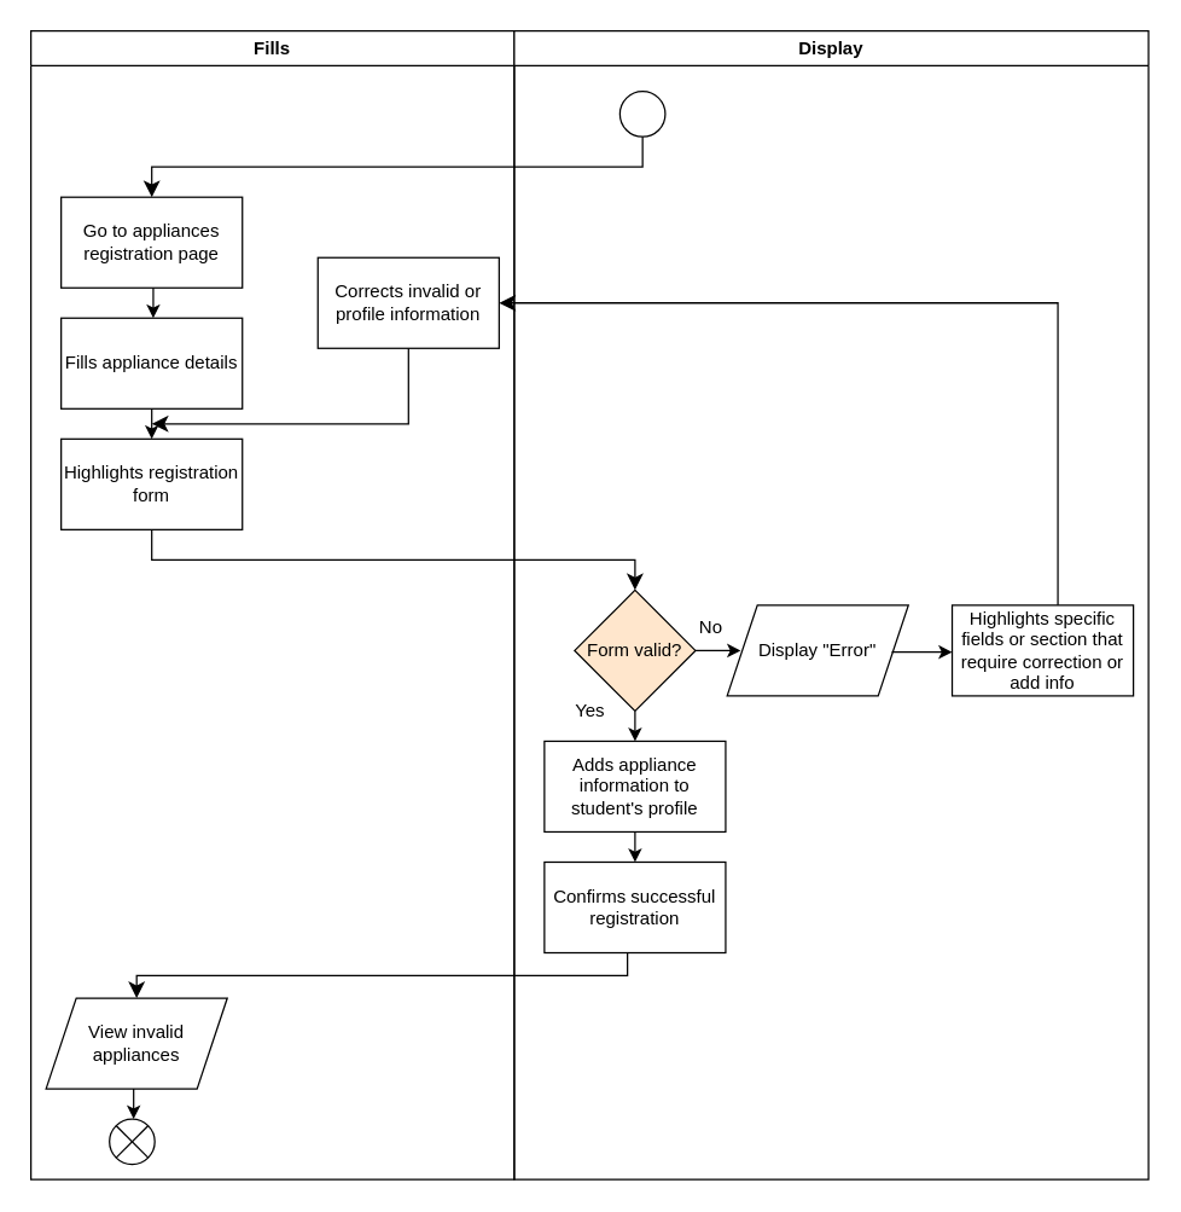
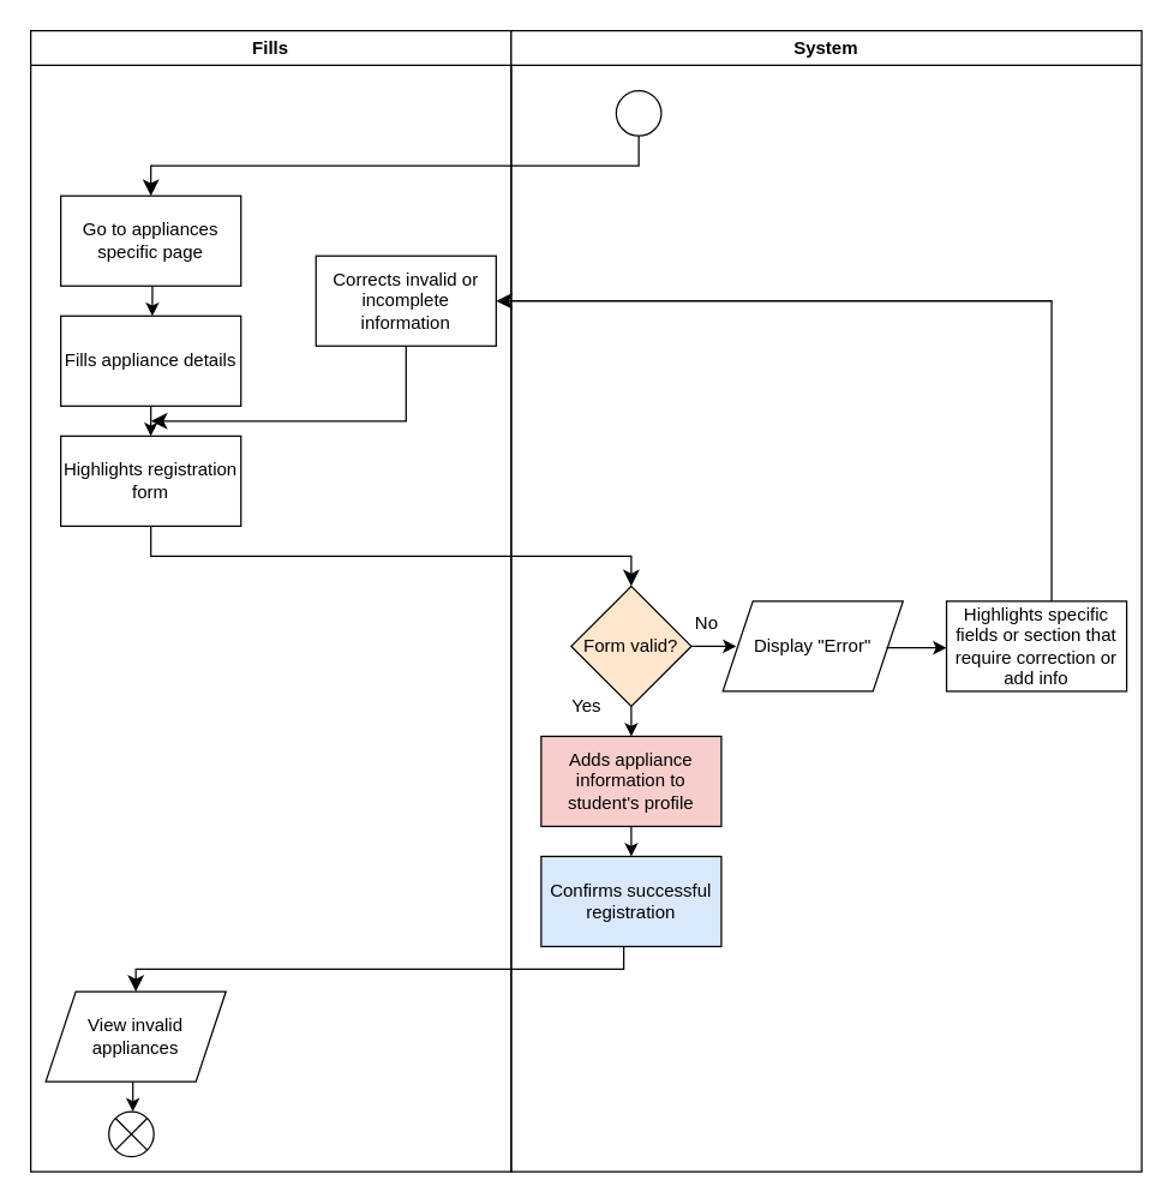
- <mxCell id="29" value="Display" style="swimlane;whiteSpace=wrap;html=1;" parent="1" vertex="1"><mxGeometry x="340" y="20" width="420" height="760" as="geometry" /></mxCell>
+ <mxCell id="29" value="System" style="swimlane;whiteSpace=wrap;html=1;" parent="1" vertex="1"><mxGeometry x="340" y="20" width="420" height="760" as="geometry" /></mxCell>
- <mxCell id="4" value="Go to appliances registration page" style="rounded=0;whiteSpace=wrap;html=1;" parent="1" vertex="1"><mxGeometry x="40" y="130" width="120" height="60" as="geometry" /></mxCell>
+ <mxCell id="4" value="Go to appliances specific page" style="rounded=0;whiteSpace=wrap;html=1;" parent="1" vertex="1"><mxGeometry x="40" y="130" width="120" height="60" as="geometry" /></mxCell>
- <mxCell id="26" value="Corrects invalid or profile information" style="rounded=0;whiteSpace=wrap;html=1;" parent="1" vertex="1"><mxGeometry x="210" y="170" width="120" height="60" as="geometry" /></mxCell>
+ <mxCell id="26" value="Corrects invalid or incomplete information" style="rounded=0;whiteSpace=wrap;html=1;" parent="1" vertex="1"><mxGeometry x="210" y="170" width="120" height="60" as="geometry" /></mxCell>
- <mxCell id="12" value="Adds appliance information to student's profile" style="rounded=0;whiteSpace=wrap;html=1;" parent="1" vertex="1"><mxGeometry x="360" y="490" width="120" height="60" as="geometry" /></mxCell>
+ <mxCell id="12" value="Adds appliance information to student's profile" style="rounded=0;whiteSpace=wrap;html=1;fillColor=#f8cecc;" parent="1" vertex="1"><mxGeometry x="360" y="490" width="120" height="60" as="geometry" /></mxCell>
- <mxCell id="15" value="Confirms successful registration" style="rounded=0;whiteSpace=wrap;html=1;" parent="1" vertex="1"><mxGeometry x="360" y="570" width="120" height="60" as="geometry" /></mxCell>
+ <mxCell id="15" value="Confirms successful registration" style="rounded=0;whiteSpace=wrap;html=1;fillColor=#dae8fc;" parent="1" vertex="1"><mxGeometry x="360" y="570" width="120" height="60" as="geometry" /></mxCell>
